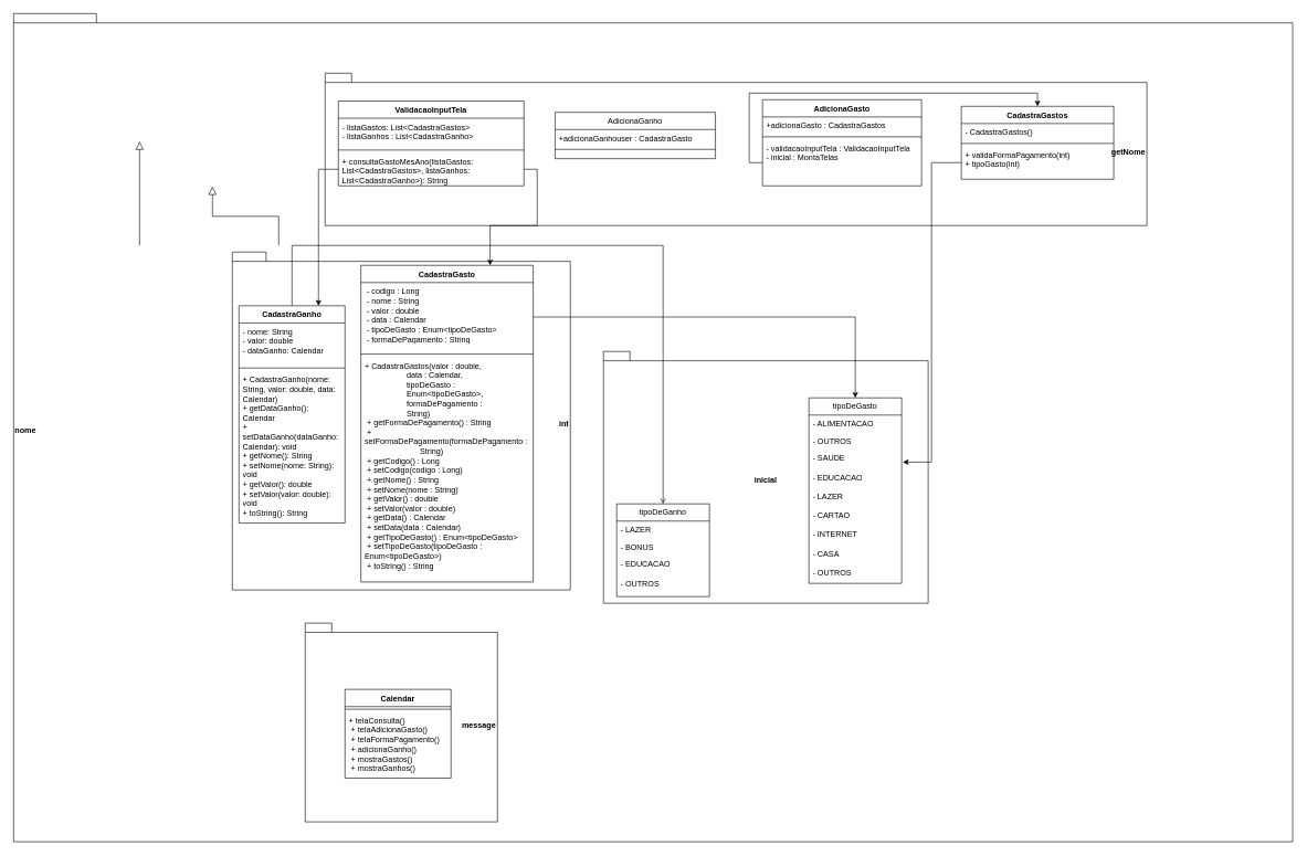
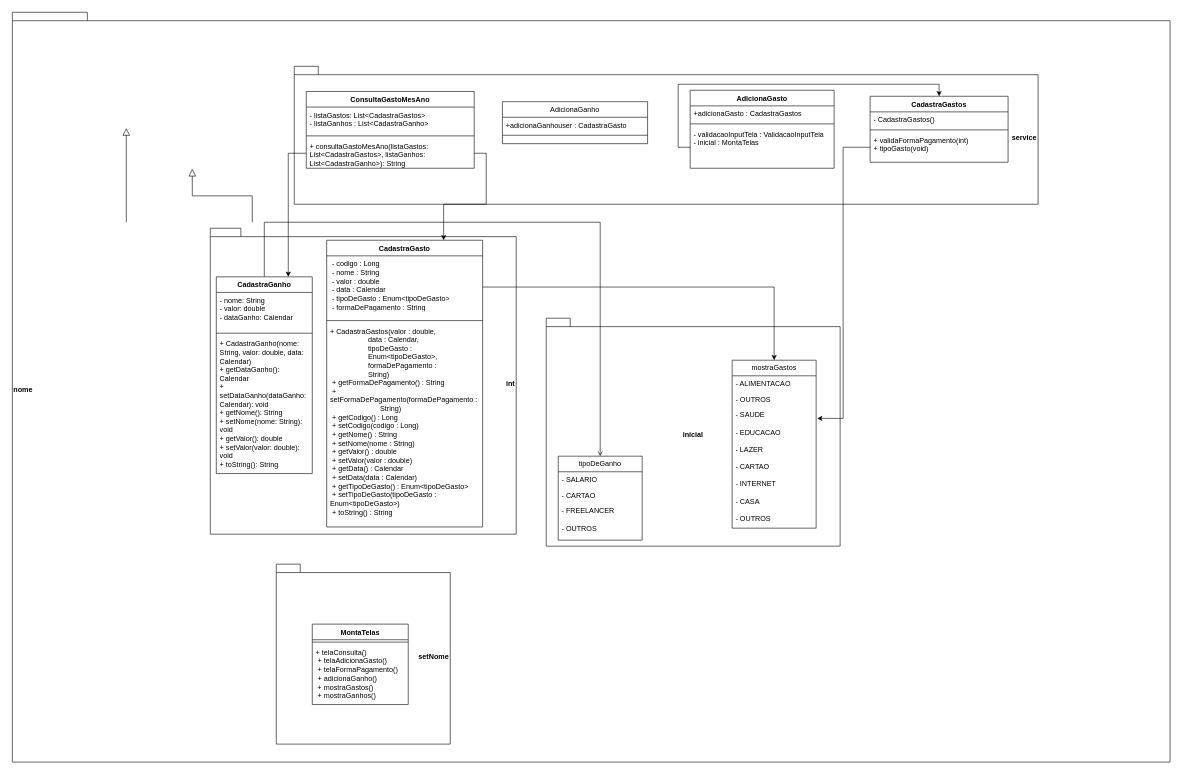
- <mxCell id="20" value="ValidacaoInputTela" style="swimlane;fontStyle=1;align=center;verticalAlign=top;childLayout=stackLayout;horizontal=1;startSize=26;horizontalStack=0;resizeParent=1;resizeParentMax=0;resizeLast=0;collapsible=1;marginBottom=0;whiteSpace=wrap;html=1;" vertex="1" parent="1"><mxGeometry x="510" y="152" width="280" height="128" as="geometry" /></mxCell>
+ <mxCell id="20" value="ConsultaGastoMesAno" style="swimlane;fontStyle=1;align=center;verticalAlign=top;childLayout=stackLayout;horizontal=1;startSize=26;horizontalStack=0;resizeParent=1;resizeParentMax=0;resizeLast=0;collapsible=1;marginBottom=0;whiteSpace=wrap;html=1;" vertex="1" parent="1"><mxGeometry x="510" y="152" width="280" height="128" as="geometry" /></mxCell>
- <mxCell id="5" value="&lt;div style=&quot;&quot;&gt;&lt;span style=&quot;background-color: initial;&quot;&gt;getNome&lt;/span&gt;&lt;/div&gt;" style="shape=folder;fontStyle=1;spacingTop=10;tabWidth=40;tabHeight=14;tabPosition=left;html=1;whiteSpace=wrap;align=right;" vertex="1" parent="1"><mxGeometry x="490" y="110" width="1240" height="230" as="geometry" /></mxCell>
+ <mxCell id="5" value="&lt;div style=&quot;&quot;&gt;&lt;span style=&quot;background-color: initial;&quot;&gt;service&lt;/span&gt;&lt;/div&gt;" style="shape=folder;fontStyle=1;spacingTop=10;tabWidth=40;tabHeight=14;tabPosition=left;html=1;whiteSpace=wrap;align=right;" vertex="1" parent="1"><mxGeometry x="490" y="110" width="1240" height="230" as="geometry" /></mxCell>
- <mxCell id="15" value="&lt;div&gt;+ validaFormaPagamento(int)&amp;nbsp;&lt;/div&gt;&lt;div&gt;+ tipoGasto(int)&amp;nbsp;&lt;/div&gt;" style="text;strokeColor=none;fillColor=none;align=left;verticalAlign=top;spacingLeft=4;spacingRight=4;overflow=hidden;rotatable=0;points=[[0,0.5],[1,0.5]];portConstraint=eastwest;whiteSpace=wrap;html=1;" vertex="1" parent="12"><mxGeometry y="60" width="230" height="50" as="geometry" /></mxCell>
+ <mxCell id="15" value="&lt;div&gt;+ validaFormaPagamento(int)&amp;nbsp;&lt;/div&gt;&lt;div&gt;+ tipoGasto(void)&amp;nbsp;&lt;/div&gt;" style="text;strokeColor=none;fillColor=none;align=left;verticalAlign=top;spacingLeft=4;spacingRight=4;overflow=hidden;rotatable=0;points=[[0,0.5],[1,0.5]];portConstraint=eastwest;whiteSpace=wrap;html=1;" vertex="1" parent="12"><mxGeometry y="60" width="230" height="50" as="geometry" /></mxCell>
- <mxCell id="40" value="tipoDeGasto" style="swimlane;fontStyle=0;childLayout=stackLayout;horizontal=1;startSize=26;fillColor=none;horizontalStack=0;resizeParent=1;resizeParentMax=0;resizeLast=0;collapsible=1;marginBottom=0;whiteSpace=wrap;html=1;" vertex="1" parent="1"><mxGeometry x="1220" y="600" width="140" height="280" as="geometry" /></mxCell>
+ <mxCell id="40" value="mostraGastos" style="swimlane;fontStyle=0;childLayout=stackLayout;horizontal=1;startSize=26;fillColor=none;horizontalStack=0;resizeParent=1;resizeParentMax=0;resizeLast=0;collapsible=1;marginBottom=0;whiteSpace=wrap;html=1;" vertex="1" parent="1"><mxGeometry x="1220" y="600" width="140" height="280" as="geometry" /></mxCell>
- <mxCell id="37" value="- LAZER&lt;br&gt;" style="text;strokeColor=none;fillColor=none;align=left;verticalAlign=top;spacingLeft=4;spacingRight=4;overflow=hidden;rotatable=0;points=[[0,0.5],[1,0.5]];portConstraint=eastwest;whiteSpace=wrap;html=1;" vertex="1" parent="36"><mxGeometry y="26" width="140" height="26" as="geometry" /></mxCell>
+ <mxCell id="37" value="- SALARIO&lt;br&gt;" style="text;strokeColor=none;fillColor=none;align=left;verticalAlign=top;spacingLeft=4;spacingRight=4;overflow=hidden;rotatable=0;points=[[0,0.5],[1,0.5]];portConstraint=eastwest;whiteSpace=wrap;html=1;" vertex="1" parent="36"><mxGeometry y="26" width="140" height="26" as="geometry" /></mxCell>
- <mxCell id="38" value="- BONUS" style="text;strokeColor=none;fillColor=none;align=left;verticalAlign=top;spacingLeft=4;spacingRight=4;overflow=hidden;rotatable=0;points=[[0,0.5],[1,0.5]];portConstraint=eastwest;whiteSpace=wrap;html=1;" vertex="1" parent="36"><mxGeometry y="52" width="140" height="26" as="geometry" /></mxCell>
+ <mxCell id="38" value="- CARTAO" style="text;strokeColor=none;fillColor=none;align=left;verticalAlign=top;spacingLeft=4;spacingRight=4;overflow=hidden;rotatable=0;points=[[0,0.5],[1,0.5]];portConstraint=eastwest;whiteSpace=wrap;html=1;" vertex="1" parent="36"><mxGeometry y="52" width="140" height="26" as="geometry" /></mxCell>
- <mxCell id="39" value="- EDUCACAO&lt;br&gt;&lt;br&gt;- OUTROS" style="text;strokeColor=none;fillColor=none;align=left;verticalAlign=top;spacingLeft=4;spacingRight=4;overflow=hidden;rotatable=0;points=[[0,0.5],[1,0.5]];portConstraint=eastwest;whiteSpace=wrap;html=1;" vertex="1" parent="36"><mxGeometry y="78" width="140" height="62" as="geometry" /></mxCell>
+ <mxCell id="39" value="- FREELANCER&lt;br&gt;&lt;br&gt;- OUTROS" style="text;strokeColor=none;fillColor=none;align=left;verticalAlign=top;spacingLeft=4;spacingRight=4;overflow=hidden;rotatable=0;points=[[0,0.5],[1,0.5]];portConstraint=eastwest;whiteSpace=wrap;html=1;" vertex="1" parent="36"><mxGeometry y="78" width="140" height="62" as="geometry" /></mxCell>
- <mxCell id="33" value="Calendar" style="swimlane;fontStyle=1;align=center;verticalAlign=top;childLayout=stackLayout;horizontal=1;startSize=26;horizontalStack=0;resizeParent=1;resizeParentMax=0;resizeLast=0;collapsible=1;marginBottom=0;whiteSpace=wrap;html=1;" vertex="1" parent="1"><mxGeometry x="520" y="1040" width="160" height="134" as="geometry" /></mxCell>
+ <mxCell id="33" value="MontaTelas" style="swimlane;fontStyle=1;align=center;verticalAlign=top;childLayout=stackLayout;horizontal=1;startSize=26;horizontalStack=0;resizeParent=1;resizeParentMax=0;resizeLast=0;collapsible=1;marginBottom=0;whiteSpace=wrap;html=1;" vertex="1" parent="1"><mxGeometry x="520" y="1040" width="160" height="134" as="geometry" /></mxCell>
- <mxCell id="8" value="&lt;div style=&quot;&quot;&gt;&lt;span style=&quot;background-color: initial;&quot;&gt;message&lt;/span&gt;&lt;/div&gt;" style="shape=folder;fontStyle=1;spacingTop=10;tabWidth=40;tabHeight=14;tabPosition=left;html=1;whiteSpace=wrap;align=right;" vertex="1" parent="1"><mxGeometry x="460" y="940" width="290" height="300" as="geometry" /></mxCell>
+ <mxCell id="8" value="&lt;div style=&quot;&quot;&gt;&lt;span style=&quot;background-color: initial;&quot;&gt;setNome&lt;/span&gt;&lt;/div&gt;" style="shape=folder;fontStyle=1;spacingTop=10;tabWidth=40;tabHeight=14;tabPosition=left;html=1;whiteSpace=wrap;align=right;" vertex="1" parent="1"><mxGeometry x="460" y="940" width="290" height="300" as="geometry" /></mxCell>
